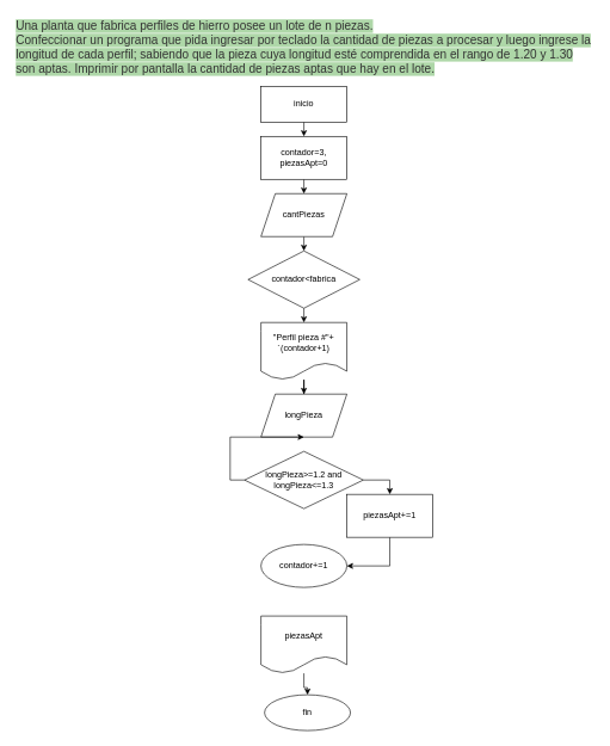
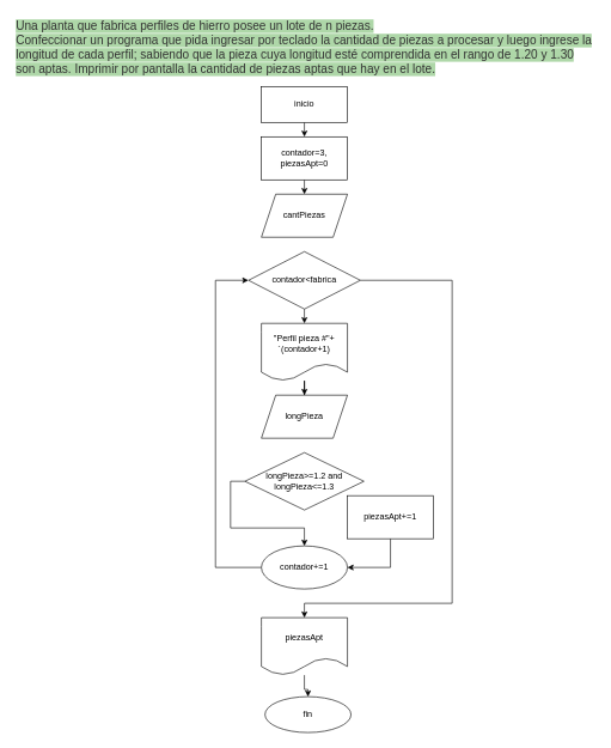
- <mxCell id="5" style="edgeStyle=orthogonalEdgeStyle;rounded=0;orthogonalLoop=1;jettySize=auto;html=1;exitX=0.5;exitY=1;exitDx=0;exitDy=0;entryX=0.5;entryY=0;entryDx=0;entryDy=0;" edge="1" parent="1" source="6" target="9"><mxGeometry relative="1" as="geometry" /></mxCell>
- <mxCell id="16" style="edgeStyle=orthogonalEdgeStyle;rounded=0;orthogonalLoop=1;jettySize=auto;html=1;exitX=0;exitY=0.5;exitDx=0;exitDy=0;" edge="1" parent="1" source="17" target="14"><mxGeometry relative="1" as="geometry" /></mxCell>
+ <mxCell id="16" style="edgeStyle=orthogonalEdgeStyle;rounded=0;orthogonalLoop=1;jettySize=auto;html=1;exitX=0;exitY=0.5;exitDx=0;exitDy=0;entryX=0.5;entryY=0;entryDx=0;entryDy=0;" edge="1" parent="1" source="17" target="24"><mxGeometry relative="1" as="geometry" /></mxCell>
- <mxCell id="15" style="edgeStyle=orthogonalEdgeStyle;rounded=0;orthogonalLoop=1;jettySize=auto;html=1;exitX=1;exitY=0.5;exitDx=0;exitDy=0;entryX=0.5;entryY=0;entryDx=0;entryDy=0;" edge="1" parent="1" source="17" target="19"><mxGeometry relative="1" as="geometry" /></mxCell>
+ <mxCell id="23" style="edgeStyle=orthogonalEdgeStyle;rounded=0;orthogonalLoop=1;jettySize=auto;html=1;exitX=0;exitY=0.5;exitDx=0;exitDy=0;entryX=0;entryY=0.5;entryDx=0;entryDy=0;" edge="1" parent="1" source="24" target="9"><mxGeometry relative="1" as="geometry"><Array as="points"><mxPoint x="300" y="790" /><mxPoint x="300" y="390" /></Array></mxGeometry></mxCell>
+ <mxCell id="8" style="edgeStyle=orthogonalEdgeStyle;rounded=0;orthogonalLoop=1;jettySize=auto;html=1;exitX=1;exitY=0.5;exitDx=0;exitDy=0;entryX=0.5;entryY=0;entryDx=0;entryDy=0;" edge="1" parent="1" source="9" target="21"><mxGeometry relative="1" as="geometry"><Array as="points"><mxPoint x="630" y="390" /><mxPoint x="630" y="840" /><mxPoint x="424" y="840" /></Array></mxGeometry></mxCell>
